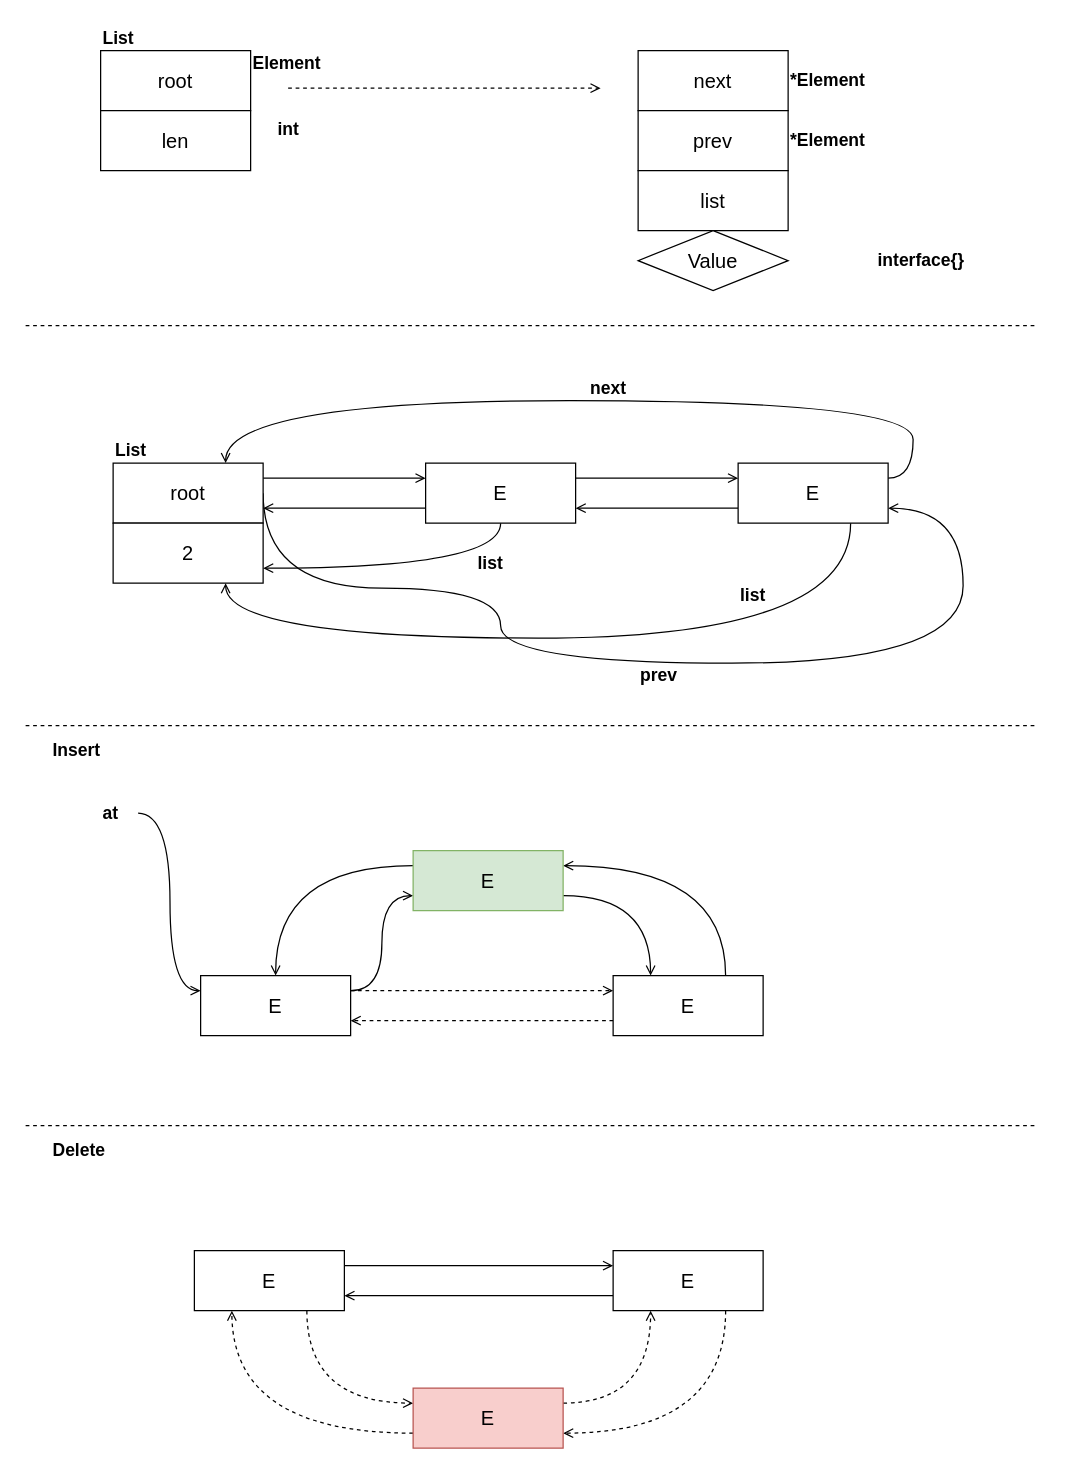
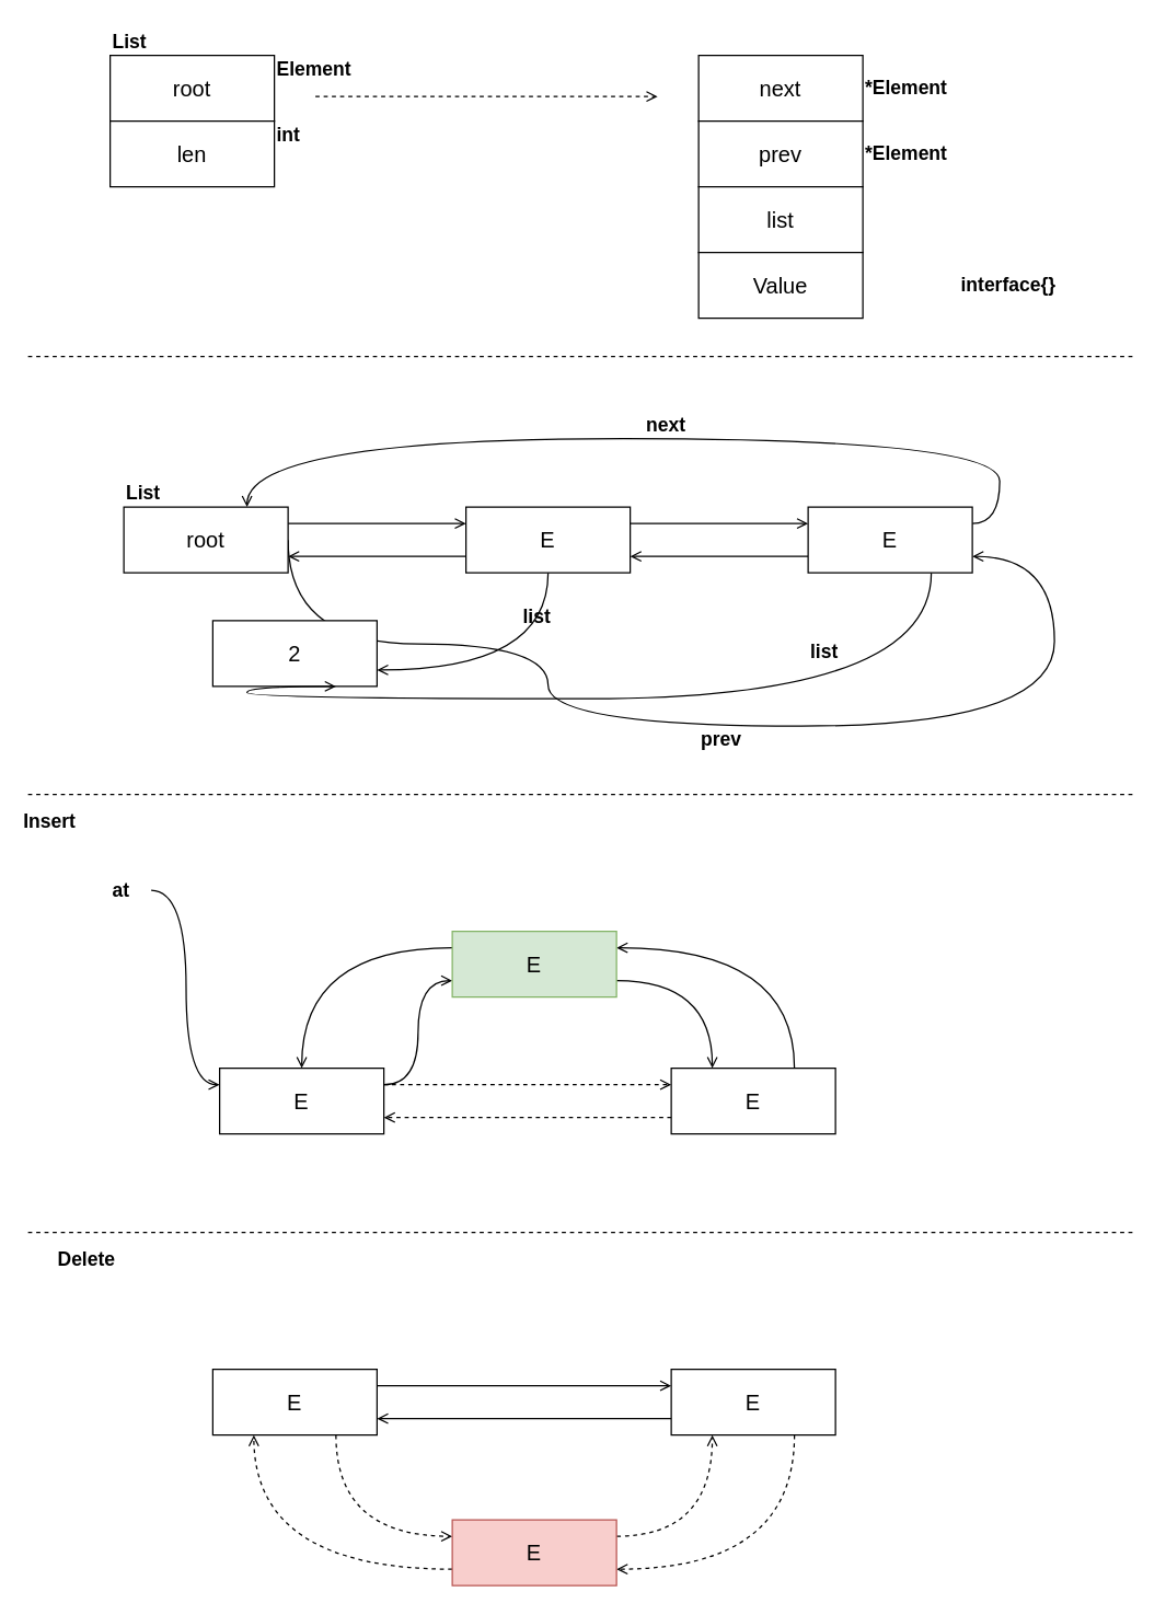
- <mxCell id="14" value="int" style="text;html=1;align=left;verticalAlign=middle;resizable=0;points=[];autosize=1;fontSize=14;fontStyle=1" vertex="1" parent="1"><mxGeometry x="220" y="93" width="30" height="20" as="geometry" /></mxCell>
+ <mxCell id="14" value="int" style="text;html=1;align=left;verticalAlign=middle;resizable=0;points=[];autosize=1;fontSize=14;fontStyle=1" vertex="1" parent="1"><mxGeometry x="200" y="88" width="30" height="20" as="geometry" /></mxCell>
- <mxCell id="10" value="Value" style="rhombus;whiteSpace=wrap;html=1;strokeColor=#000000;fillColor=#ffffff;fontSize=16;align=center;" vertex="1" parent="1"><mxGeometry x="510" y="184" width="120" height="48" as="geometry" /></mxCell>
+ <mxCell id="10" value="Value" style="rounded=0;whiteSpace=wrap;html=1;strokeColor=#000000;fillColor=#ffffff;fontSize=16;align=center;" vertex="1" parent="1"><mxGeometry x="510" y="184" width="120" height="48" as="geometry" /></mxCell>
- <mxCell id="19" value="2" style="rounded=0;whiteSpace=wrap;html=1;strokeColor=#000000;fillColor=#ffffff;fontSize=16;align=center;" vertex="1" parent="1"><mxGeometry x="90" y="418" width="120" height="48" as="geometry" /></mxCell>
+ <mxCell id="19" value="2" style="rounded=0;whiteSpace=wrap;html=1;strokeColor=#000000;fillColor=#ffffff;fontSize=16;align=center;" vertex="1" parent="1"><mxGeometry x="155" y="453" width="120" height="48" as="geometry" /></mxCell>
- <mxCell id="45" value="Insert" style="text;html=1;align=left;verticalAlign=middle;resizable=0;points=[];autosize=1;fontSize=14;fontStyle=1" vertex="1" parent="1"><mxGeometry x="40" y="590" width="50" height="20" as="geometry" /></mxCell>
+ <mxCell id="45" value="Insert" style="text;html=1;align=left;verticalAlign=middle;resizable=0;points=[];autosize=1;fontSize=14;fontStyle=1" vertex="1" parent="1"><mxGeometry x="15" y="590" width="50" height="20" as="geometry" /></mxCell>
